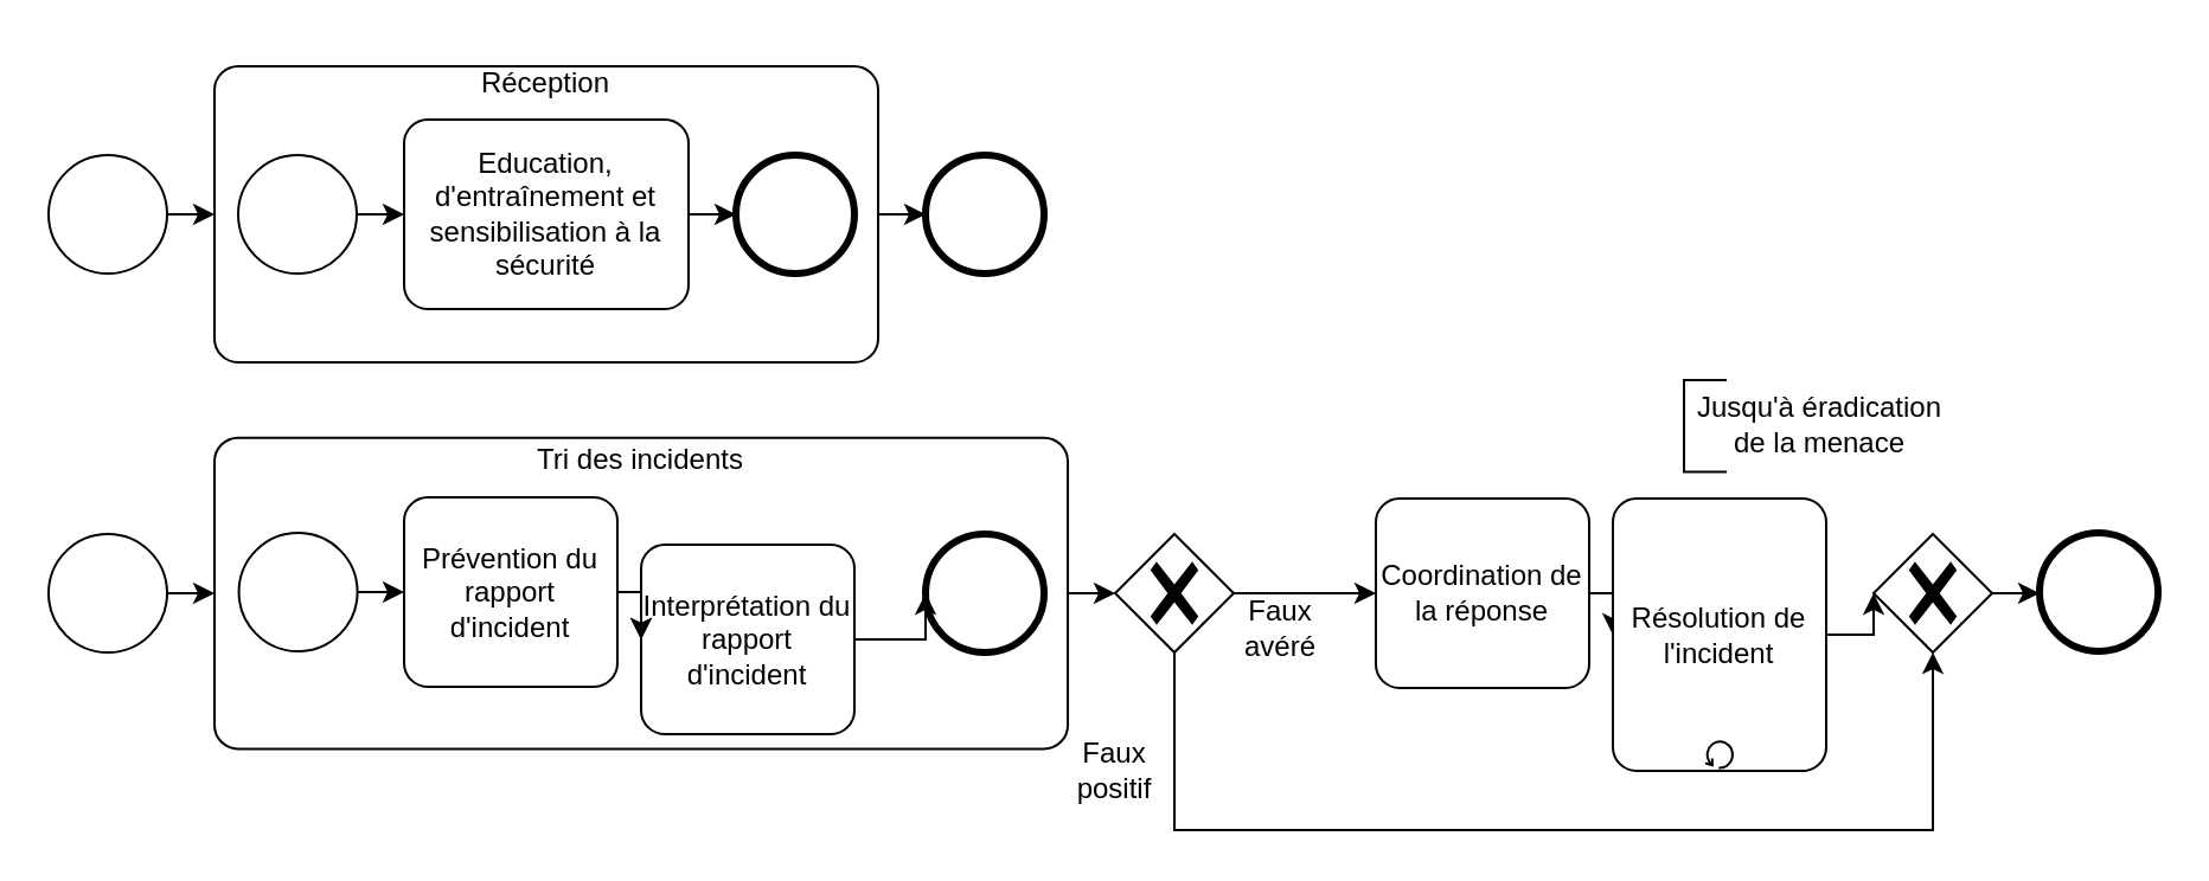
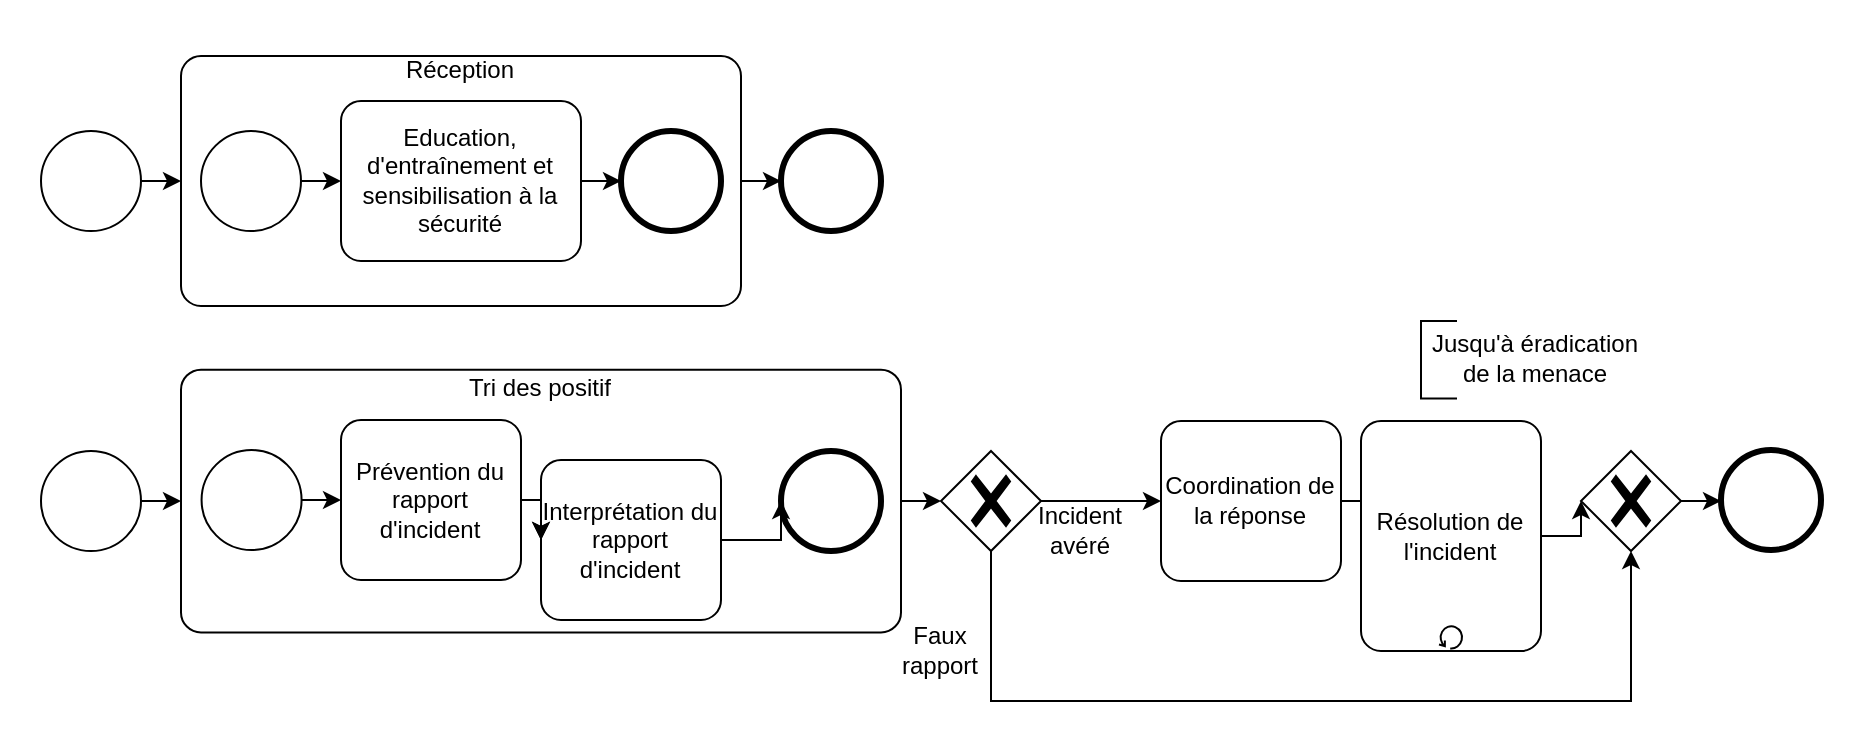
- <mxCell id="36" value="Tri des incidents" style="text;html=1;strokeColor=none;fillColor=none;align=center;verticalAlign=middle;whiteSpace=wrap;rounded=0;" vertex="1" parent="33"><mxGeometry x="120" y="-5" width="120" height="30" as="geometry" /></mxCell>
+ <mxCell id="36" value="Tri des positif" style="text;html=1;strokeColor=none;fillColor=none;align=center;verticalAlign=middle;whiteSpace=wrap;rounded=0;" vertex="1" parent="33"><mxGeometry x="120" y="-5" width="120" height="30" as="geometry" /></mxCell>
- <mxCell id="8" style="edgeStyle=orthogonalEdgeStyle;rounded=0;orthogonalLoop=1;jettySize=auto;html=1;exitX=1;exitY=0.5;exitDx=0;exitDy=0;exitPerimeter=0;entryX=0;entryY=0.5;entryDx=0;entryDy=0;entryPerimeter=0;" edge="1" parent="1" source="2" target="10"><mxGeometry relative="1" as="geometry"><mxPoint x="1040" y="249.5" as="sourcePoint" /></mxGeometry></mxCell>
+ <mxCell id="8" style="edgeStyle=orthogonalEdgeStyle;rounded=0;orthogonalLoop=1;jettySize=auto;html=1;exitX=1;exitY=0.5;exitDx=0;exitDy=0;exitPerimeter=0;entryX=0;entryY=0.5;entryDx=0;entryDy=0;entryPerimeter=0;endArrow=none;" edge="1" parent="1" source="2" target="10"><mxGeometry relative="1" as="geometry"><mxPoint x="1040" y="249.5" as="sourcePoint" /></mxGeometry></mxCell>
- <mxCell id="14" value="Faux avéré" style="text;html=1;strokeColor=none;fillColor=none;align=center;verticalAlign=middle;whiteSpace=wrap;rounded=0;" vertex="1" parent="1"><mxGeometry x="510" y="250" width="60" height="30" as="geometry" /></mxCell>
+ <mxCell id="14" value="Incident avéré" style="text;html=1;strokeColor=none;fillColor=none;align=center;verticalAlign=middle;whiteSpace=wrap;rounded=0;" vertex="1" parent="1"><mxGeometry x="510" y="250" width="60" height="30" as="geometry" /></mxCell>
- <mxCell id="15" value="Faux positif" style="text;html=1;strokeColor=none;fillColor=none;align=center;verticalAlign=middle;whiteSpace=wrap;rounded=0;" vertex="1" parent="1"><mxGeometry x="440" y="310" width="60" height="30" as="geometry" /></mxCell>
+ <mxCell id="15" value="Faux rapport" style="text;html=1;strokeColor=none;fillColor=none;align=center;verticalAlign=middle;whiteSpace=wrap;rounded=0;" vertex="1" parent="1"><mxGeometry x="440" y="310" width="60" height="30" as="geometry" /></mxCell>
